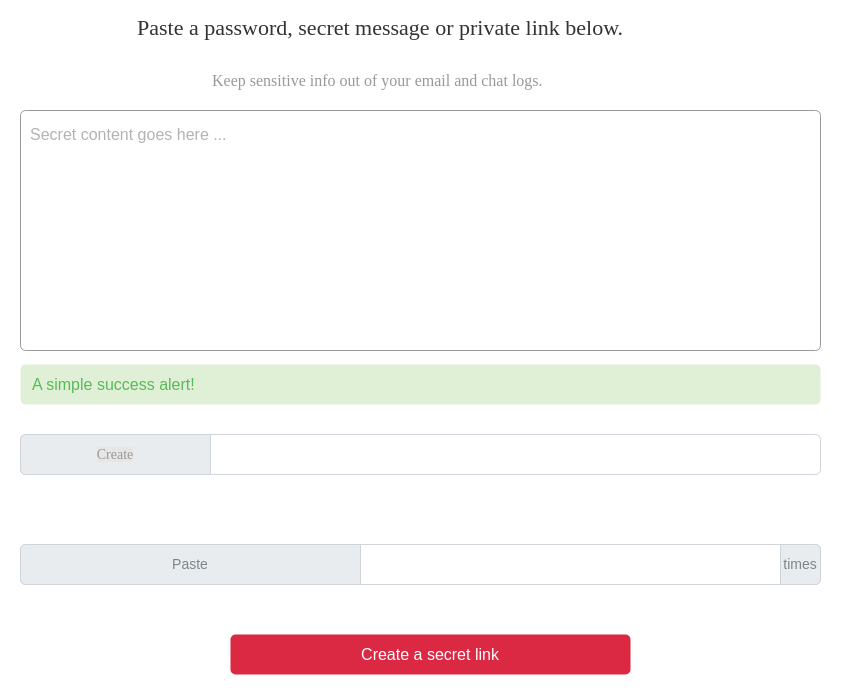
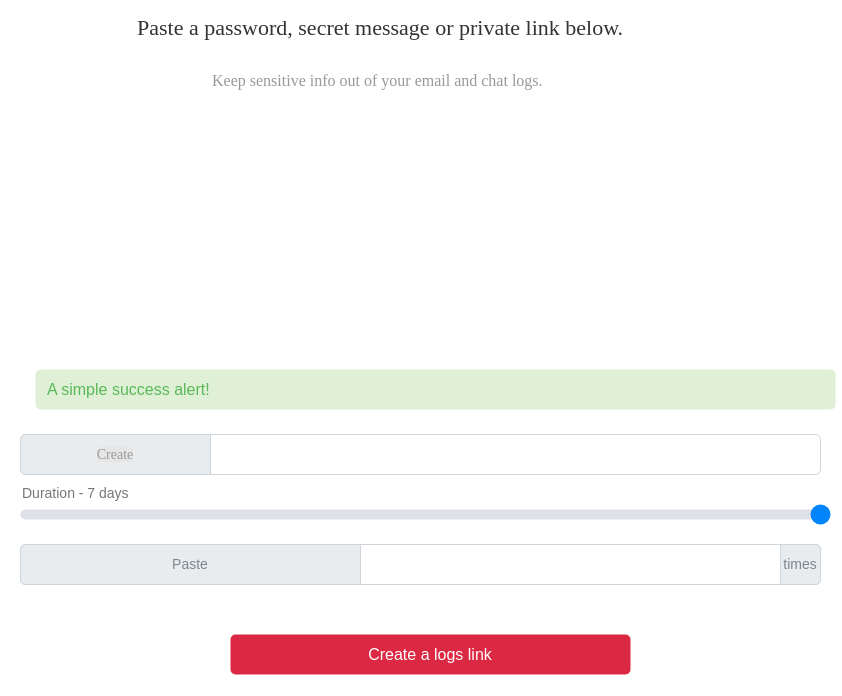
- <mxCell id="3" value="&lt;font color=&quot;#b3b3b3&quot; style=&quot;font-size: 16px&quot;&gt;Secret content goes here ...&lt;/font&gt;" style="html=1;shadow=0;dashed=0;shape=mxgraph.bootstrap.rrect;rSize=5;fontSize=12;align=left;spacing=10;verticalAlign=top;whiteSpace=wrap;rounded=0;strokeColor=#999999;" parent="1" vertex="1"><mxGeometry x="20" y="110" width="800" height="240" as="geometry" /></mxCell>
- <mxCell id="5" value="A simple success alert!" style="html=1;shadow=0;dashed=0;shape=mxgraph.bootstrap.rrect;rSize=5;strokeColor=none;strokeWidth=1;fillColor=#E0F0D6;fontColor=#59B958;whiteSpace=wrap;align=left;verticalAlign=middle;spacingLeft=10;rounded=1;glass=0;sketch=0;fontSize=16;" vertex="1" parent="1"><mxGeometry x="20" y="364" width="800" height="40" as="geometry" /></mxCell>
+ <mxCell id="5" value="A simple success alert!" style="html=1;shadow=0;dashed=0;shape=mxgraph.bootstrap.rrect;rSize=5;strokeColor=none;strokeWidth=1;fillColor=#E0F0D6;fontColor=#59B958;whiteSpace=wrap;align=left;verticalAlign=middle;spacingLeft=10;rounded=1;glass=0;sketch=0;fontSize=16;" vertex="1" parent="1"><mxGeometry x="35" y="369" width="800" height="40" as="geometry" /></mxCell>
+ <mxCell id="11" value="Duration - 7 days" style="html=1;shadow=0;dashed=0;shape=mxgraph.bootstrap.rangeInput;dx=1;strokeColor=#0085FC;fillColor=#DEE2E6;fontColor=#777777;whiteSpace=wrap;align=left;verticalAlign=bottom;fontStyle=0;fontSize=14;labelPosition=center;verticalLabelPosition=top;rounded=1;glass=0;sketch=0;" vertex="1" parent="1"><mxGeometry x="20" y="504" width="800" height="20" as="geometry" /></mxCell>
- <mxCell id="12" value="Create a secret link" style="html=1;shadow=0;dashed=0;shape=mxgraph.bootstrap.rrect;rSize=5;strokeColor=none;strokeWidth=1;fillColor=#DB2843;fontColor=#FFFFFF;whiteSpace=wrap;align=center;verticalAlign=middle;spacingLeft=0;fontStyle=0;fontSize=16;spacing=5;rounded=1;glass=0;sketch=0;" vertex="1" parent="1"><mxGeometry x="230" y="634" width="400" height="40" as="geometry" /></mxCell>
+ <mxCell id="12" value="Create a logs link" style="html=1;shadow=0;dashed=0;shape=mxgraph.bootstrap.rrect;rSize=5;strokeColor=none;strokeWidth=1;fillColor=#DB2843;fontColor=#FFFFFF;whiteSpace=wrap;align=center;verticalAlign=middle;spacingLeft=0;fontStyle=0;fontSize=16;spacing=5;rounded=1;glass=0;sketch=0;" vertex="1" parent="1"><mxGeometry x="230" y="634" width="400" height="40" as="geometry" /></mxCell>
